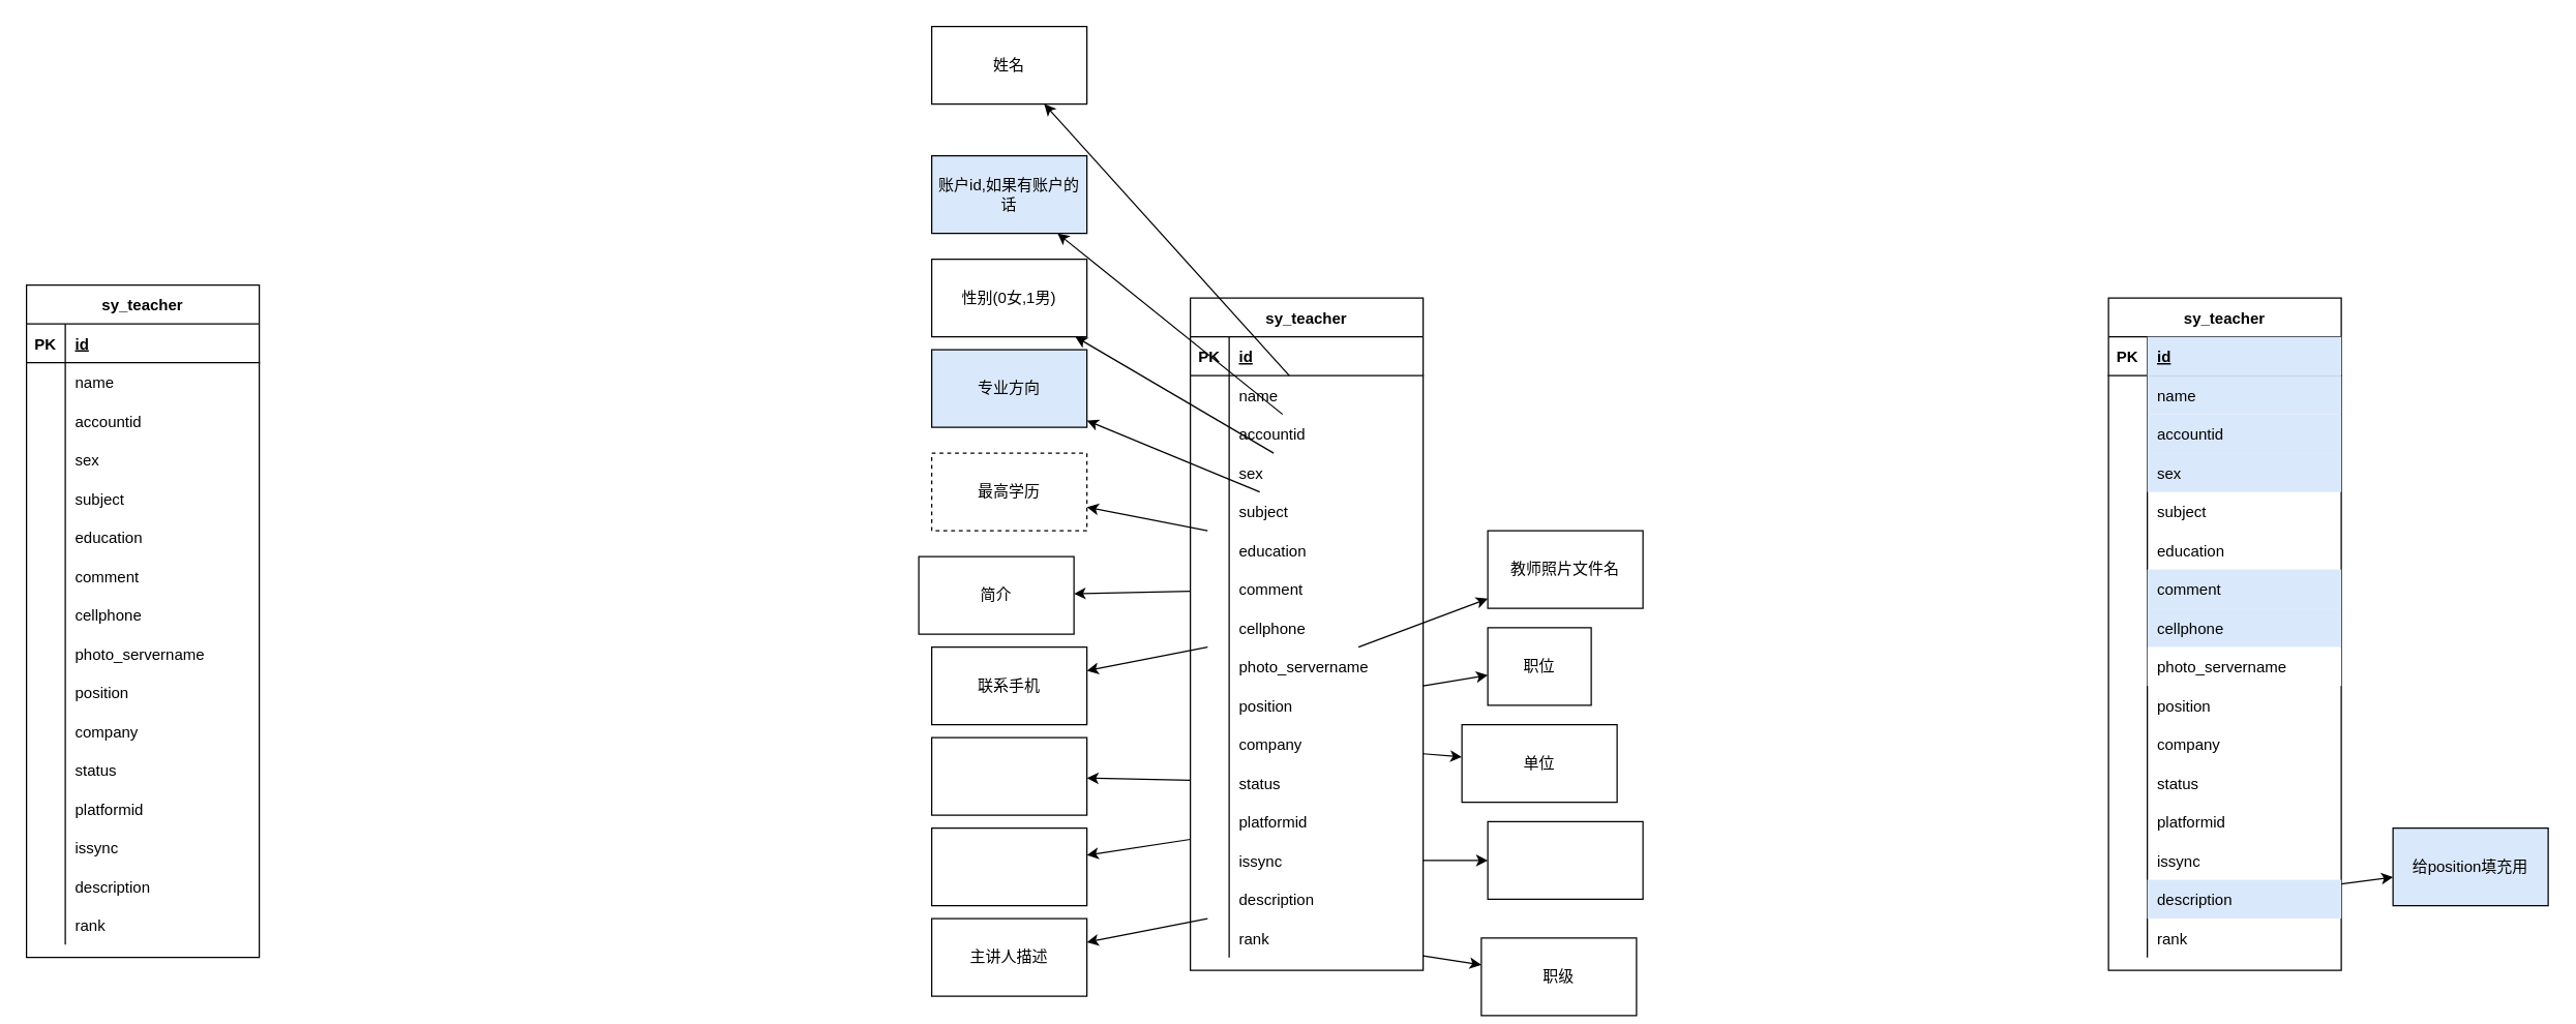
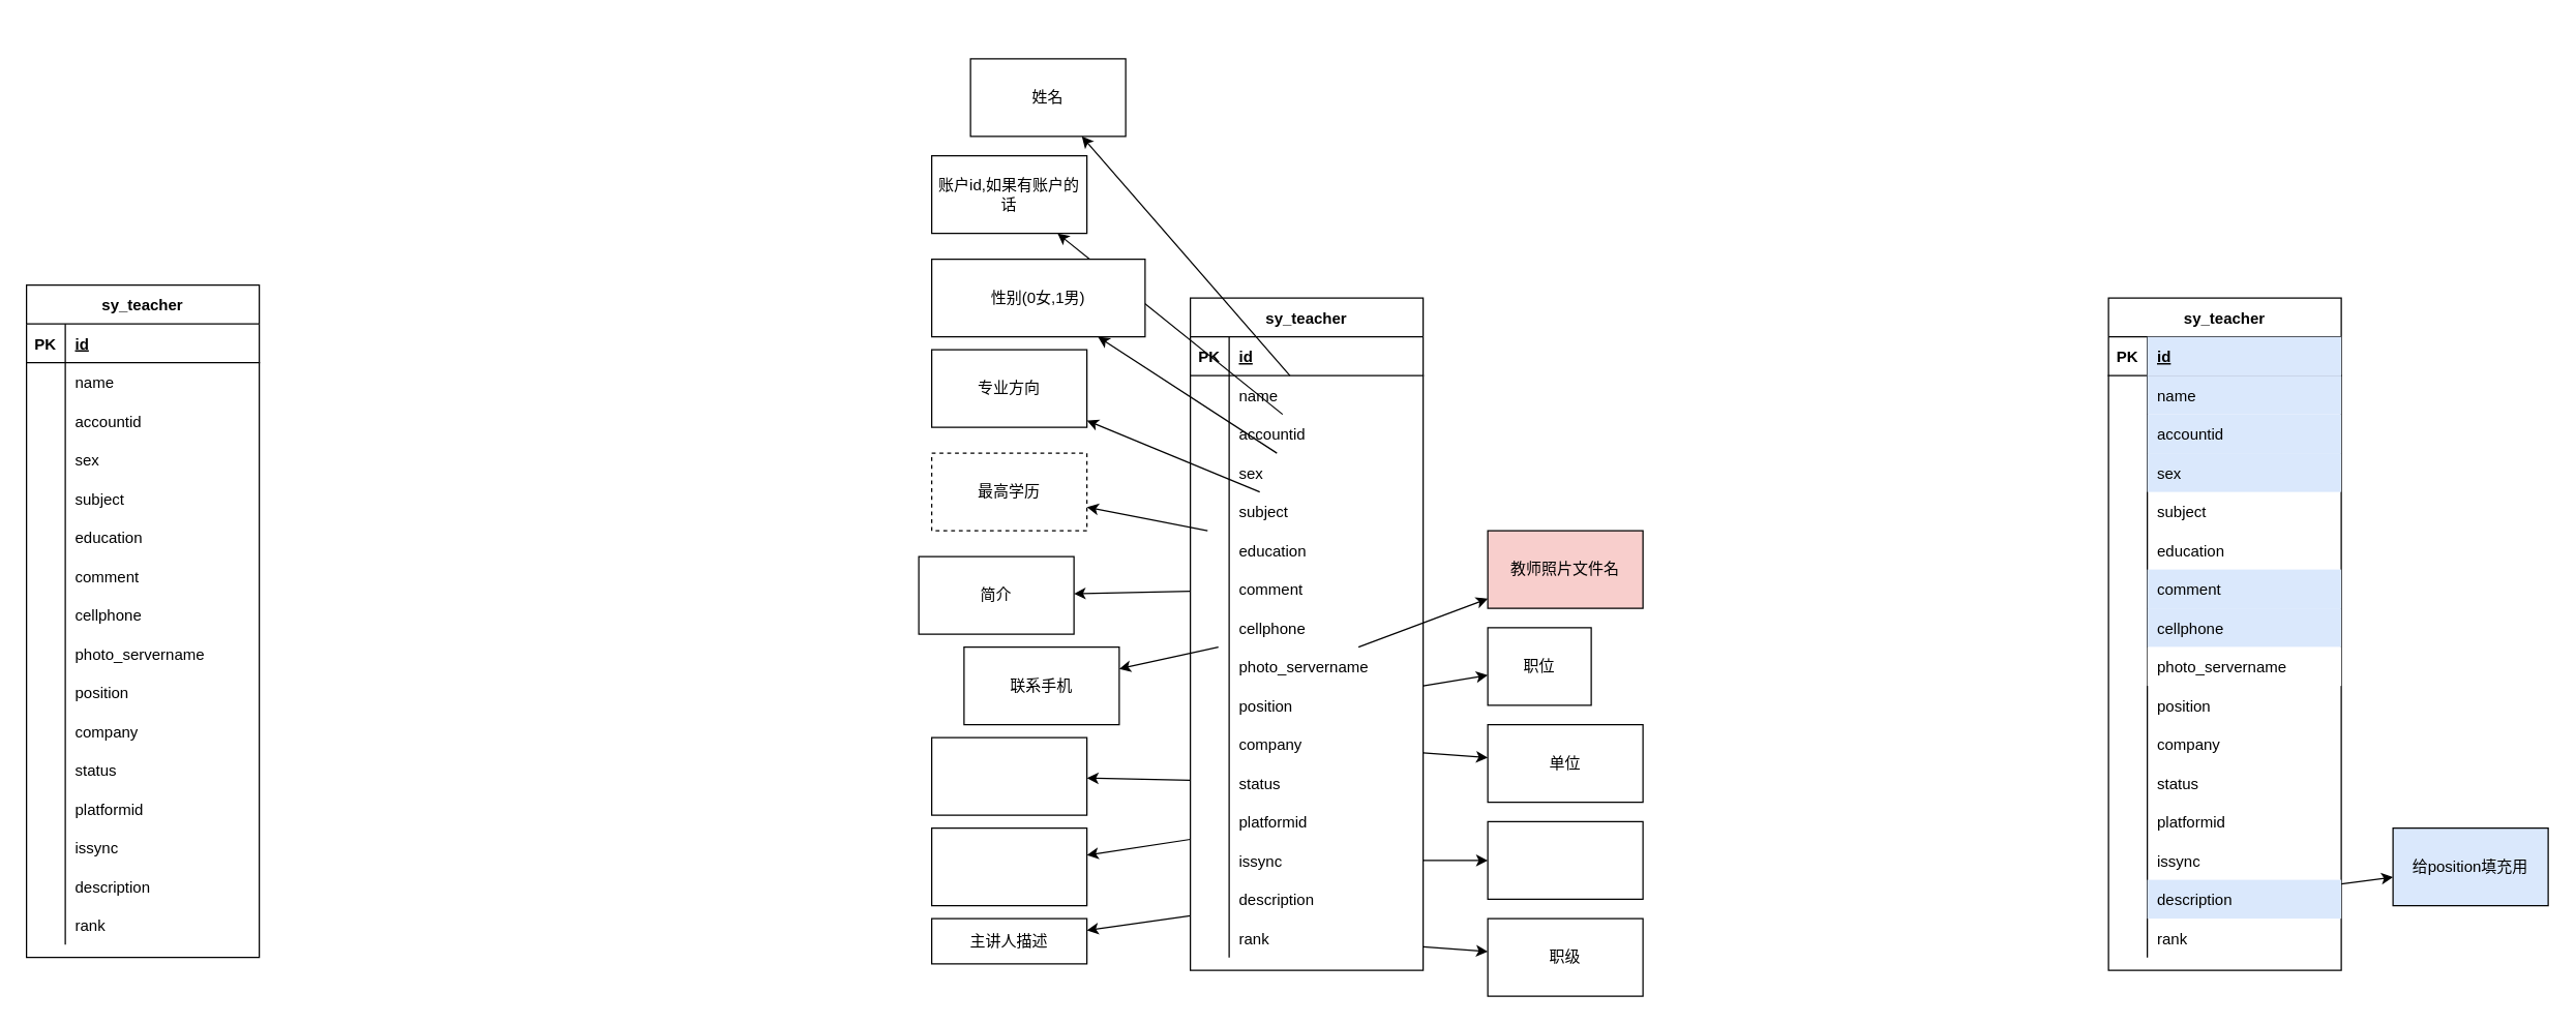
- <mxCell id="100" value="姓名" style="rounded=0;whiteSpace=wrap;html=1;" parent="1" vertex="1"><mxGeometry x="720" y="20" width="120" height="60" as="geometry" /></mxCell>
+ <mxCell id="100" value="姓名" style="rounded=0;whiteSpace=wrap;html=1;" parent="1" vertex="1"><mxGeometry x="750" y="45" width="120" height="60" as="geometry" /></mxCell>
- <mxCell id="103" value="账户id,如果有账户的话" style="rounded=0;whiteSpace=wrap;html=1;fillColor=#dae8fc;" parent="1" vertex="1"><mxGeometry x="720" y="120" width="120" height="60" as="geometry" /></mxCell>
+ <mxCell id="103" value="账户id,如果有账户的话" style="rounded=0;whiteSpace=wrap;html=1;" parent="1" vertex="1"><mxGeometry x="720" y="120" width="120" height="60" as="geometry" /></mxCell>
- <mxCell id="105" value="性别(0女,1男)" style="rounded=0;whiteSpace=wrap;html=1;" parent="1" vertex="1"><mxGeometry x="720" y="200" width="120" height="60" as="geometry" /></mxCell>
+ <mxCell id="105" value="性别(0女,1男)" style="rounded=0;whiteSpace=wrap;html=1;" parent="1" vertex="1"><mxGeometry x="720" y="200" width="165" height="60" as="geometry" /></mxCell>
- <mxCell id="107" value="专业方向" style="rounded=0;whiteSpace=wrap;html=1;fillColor=#dae8fc;" parent="1" vertex="1"><mxGeometry x="720" y="270" width="120" height="60" as="geometry" /></mxCell>
+ <mxCell id="107" value="专业方向" style="rounded=0;whiteSpace=wrap;html=1;" parent="1" vertex="1"><mxGeometry x="720" y="270" width="120" height="60" as="geometry" /></mxCell>
- <mxCell id="117" value="教师照片文件名" style="rounded=0;whiteSpace=wrap;html=1;" parent="1" vertex="1"><mxGeometry x="1150" y="410" width="120" height="60" as="geometry" /></mxCell>
+ <mxCell id="117" value="教师照片文件名" style="rounded=0;whiteSpace=wrap;html=1;fillColor=#f8cecc;" parent="1" vertex="1"><mxGeometry x="1150" y="410" width="120" height="60" as="geometry" /></mxCell>
- <mxCell id="113" value="联系手机" style="rounded=0;whiteSpace=wrap;html=1;" parent="1" vertex="1"><mxGeometry x="720" y="500" width="120" height="60" as="geometry" /></mxCell>
+ <mxCell id="113" value="联系手机" style="rounded=0;whiteSpace=wrap;html=1;" parent="1" vertex="1"><mxGeometry x="745" y="500" width="120" height="60" as="geometry" /></mxCell>
- <mxCell id="119" value="单位" style="rounded=0;whiteSpace=wrap;html=1;" parent="1" vertex="1"><mxGeometry x="1130" y="560" width="120" height="60" as="geometry" /></mxCell>
+ <mxCell id="119" value="单位" style="rounded=0;whiteSpace=wrap;html=1;" parent="1" vertex="1"><mxGeometry x="1150" y="560" width="120" height="60" as="geometry" /></mxCell>
- <mxCell id="127" value="主讲人描述" style="rounded=0;whiteSpace=wrap;html=1;" parent="1" vertex="1"><mxGeometry x="720" y="710" width="120" height="60" as="geometry" /></mxCell>
+ <mxCell id="127" value="主讲人描述" style="rounded=0;whiteSpace=wrap;html=1;" parent="1" vertex="1"><mxGeometry x="720" y="710" width="120" height="35" as="geometry" /></mxCell>
- <mxCell id="129" value="职级" style="rounded=0;whiteSpace=wrap;html=1;" parent="1" vertex="1"><mxGeometry x="1145" y="725" width="120" height="60" as="geometry" /></mxCell>
+ <mxCell id="129" value="职级" style="rounded=0;whiteSpace=wrap;html=1;" parent="1" vertex="1"><mxGeometry x="1150" y="710" width="120" height="60" as="geometry" /></mxCell>
